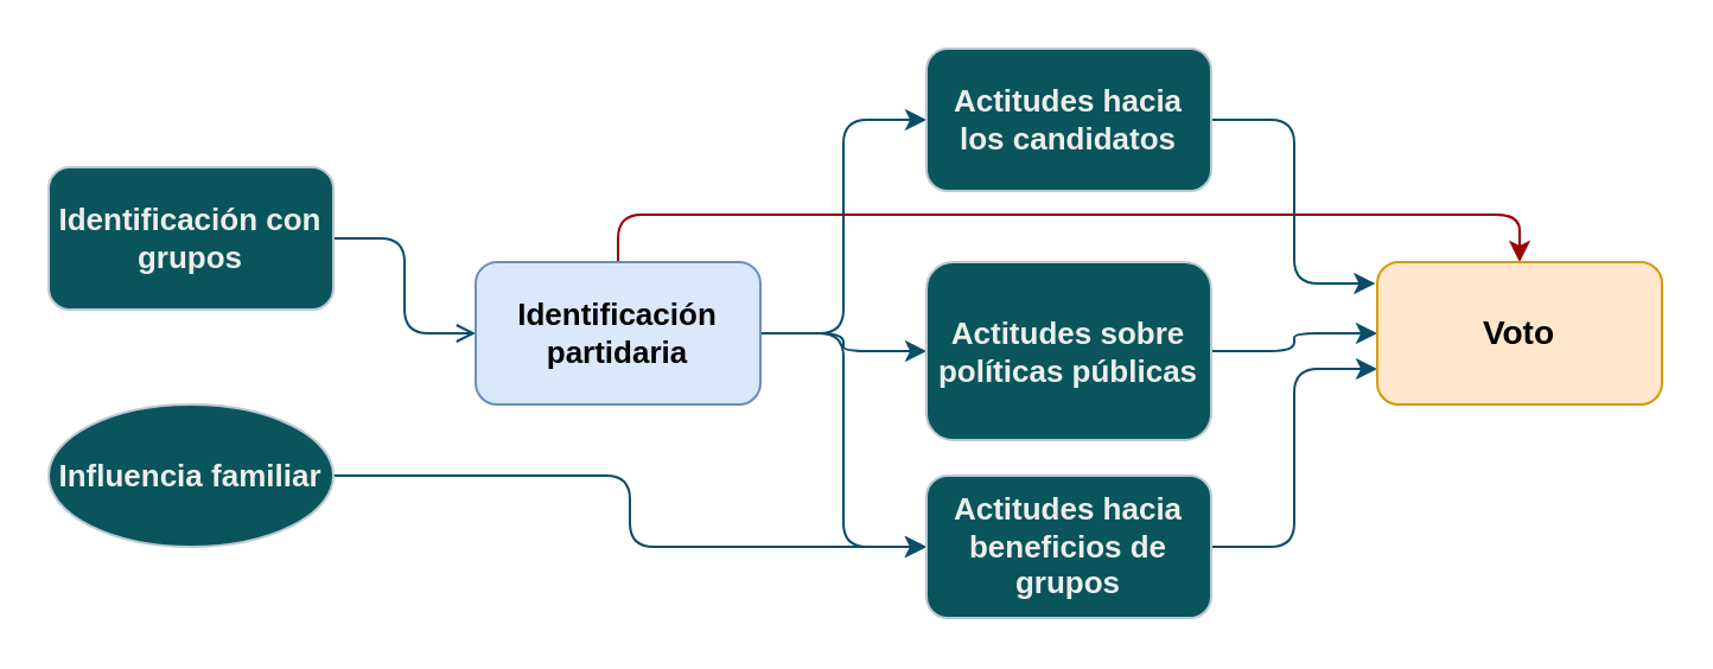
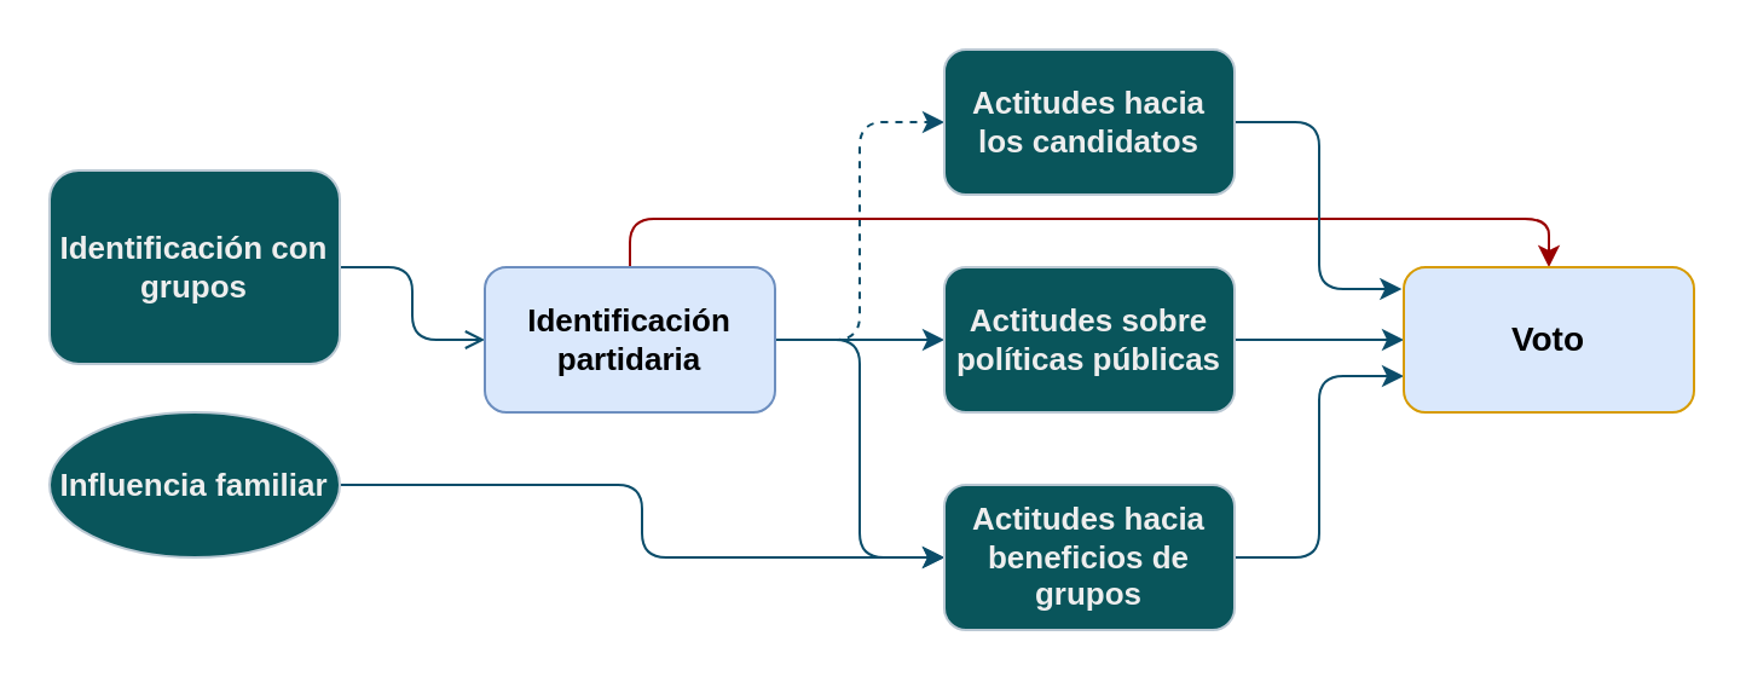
- <mxCell id="6" style="edgeStyle=orthogonalEdgeStyle;rounded=1;orthogonalLoop=1;jettySize=auto;html=1;entryX=0;entryY=0.5;entryDx=0;entryDy=0;labelBackgroundColor=none;strokeColor=#0B4D6A;fontColor=default;" edge="1" parent="1" source="10" target="12"><mxGeometry relative="1" as="geometry" /></mxCell>
+ <mxCell id="6" style="edgeStyle=orthogonalEdgeStyle;rounded=1;orthogonalLoop=1;jettySize=auto;html=1;entryX=0;entryY=0.5;entryDx=0;entryDy=0;labelBackgroundColor=none;strokeColor=#0B4D6A;fontColor=default;dashed=1;" edge="1" parent="1" source="10" target="12"><mxGeometry relative="1" as="geometry" /></mxCell>
- <mxCell id="3" value="&lt;font style=&quot;font-size: 13px;&quot;&gt;&lt;b&gt;Identificación con grupos&lt;/b&gt;&lt;/font&gt;" style="rounded=1;whiteSpace=wrap;html=1;labelBackgroundColor=none;fillColor=#09555B;strokeColor=#BAC8D3;fontColor=#EEEEEE;" vertex="1" parent="1"><mxGeometry x="20" y="70" width="120" height="60" as="geometry" /></mxCell>
+ <mxCell id="3" value="&lt;font style=&quot;font-size: 13px;&quot;&gt;&lt;b&gt;Identificación con grupos&lt;/b&gt;&lt;/font&gt;" style="rounded=1;whiteSpace=wrap;html=1;labelBackgroundColor=none;fillColor=#09555B;strokeColor=#BAC8D3;fontColor=#EEEEEE;" vertex="1" parent="1"><mxGeometry x="20" y="70" width="120" height="80" as="geometry" /></mxCell>
- <mxCell id="17" value="&lt;font size=&quot;1&quot; style=&quot;&quot;&gt;&lt;b style=&quot;font-size: 14px;&quot;&gt;Voto&lt;/b&gt;&lt;/font&gt;" style="rounded=1;whiteSpace=wrap;html=1;labelBackgroundColor=none;fillColor=#ffe6cc;strokeColor=#d79b00;fontSize=13;" vertex="1" parent="1"><mxGeometry x="580" y="110" width="120" height="60" as="geometry" /></mxCell>
+ <mxCell id="17" value="&lt;font size=&quot;1&quot; style=&quot;&quot;&gt;&lt;b style=&quot;font-size: 14px;&quot;&gt;Voto&lt;/b&gt;&lt;/font&gt;" style="rounded=1;whiteSpace=wrap;html=1;labelBackgroundColor=none;fillColor=#dae8fc;strokeColor=#d79b00;fontSize=13;" vertex="1" parent="1"><mxGeometry x="580" y="110" width="120" height="60" as="geometry" /></mxCell>
- <mxCell id="14" value="&lt;font style=&quot;font-size: 13px;&quot;&gt;&lt;b&gt;Actitudes sobre políticas públicas&lt;/b&gt;&lt;/font&gt;" style="rounded=1;whiteSpace=wrap;html=1;labelBackgroundColor=none;fillColor=#09555B;strokeColor=#BAC8D3;fontColor=#EEEEEE;" vertex="1" parent="1"><mxGeometry x="390" y="110" width="120" height="75" as="geometry" /></mxCell>
+ <mxCell id="14" value="&lt;font style=&quot;font-size: 13px;&quot;&gt;&lt;b&gt;Actitudes sobre políticas públicas&lt;/b&gt;&lt;/font&gt;" style="rounded=1;whiteSpace=wrap;html=1;labelBackgroundColor=none;fillColor=#09555B;strokeColor=#BAC8D3;fontColor=#EEEEEE;" vertex="1" parent="1"><mxGeometry x="390" y="110" width="120" height="60" as="geometry" /></mxCell>
